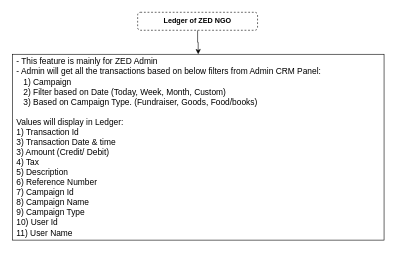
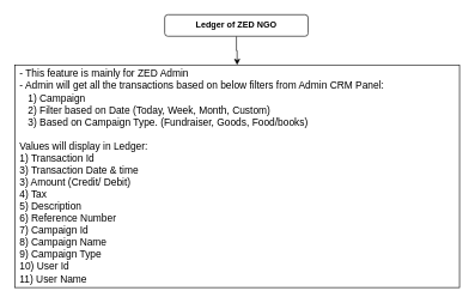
- <mxCell id="3" value="&lt;b&gt;Ledger of ZED NGO&lt;/b&gt;" style="rounded=1;whiteSpace=wrap;html=1;dashed=1;" parent="1" vertex="1"><mxGeometry x="229" y="20" width="200" height="30" as="geometry" /></mxCell>
+ <mxCell id="3" value="&lt;b&gt;Ledger of ZED NGO&lt;/b&gt;" style="rounded=1;whiteSpace=wrap;html=1;" parent="1" vertex="1"><mxGeometry x="229" y="20" width="200" height="30" as="geometry" /></mxCell>
